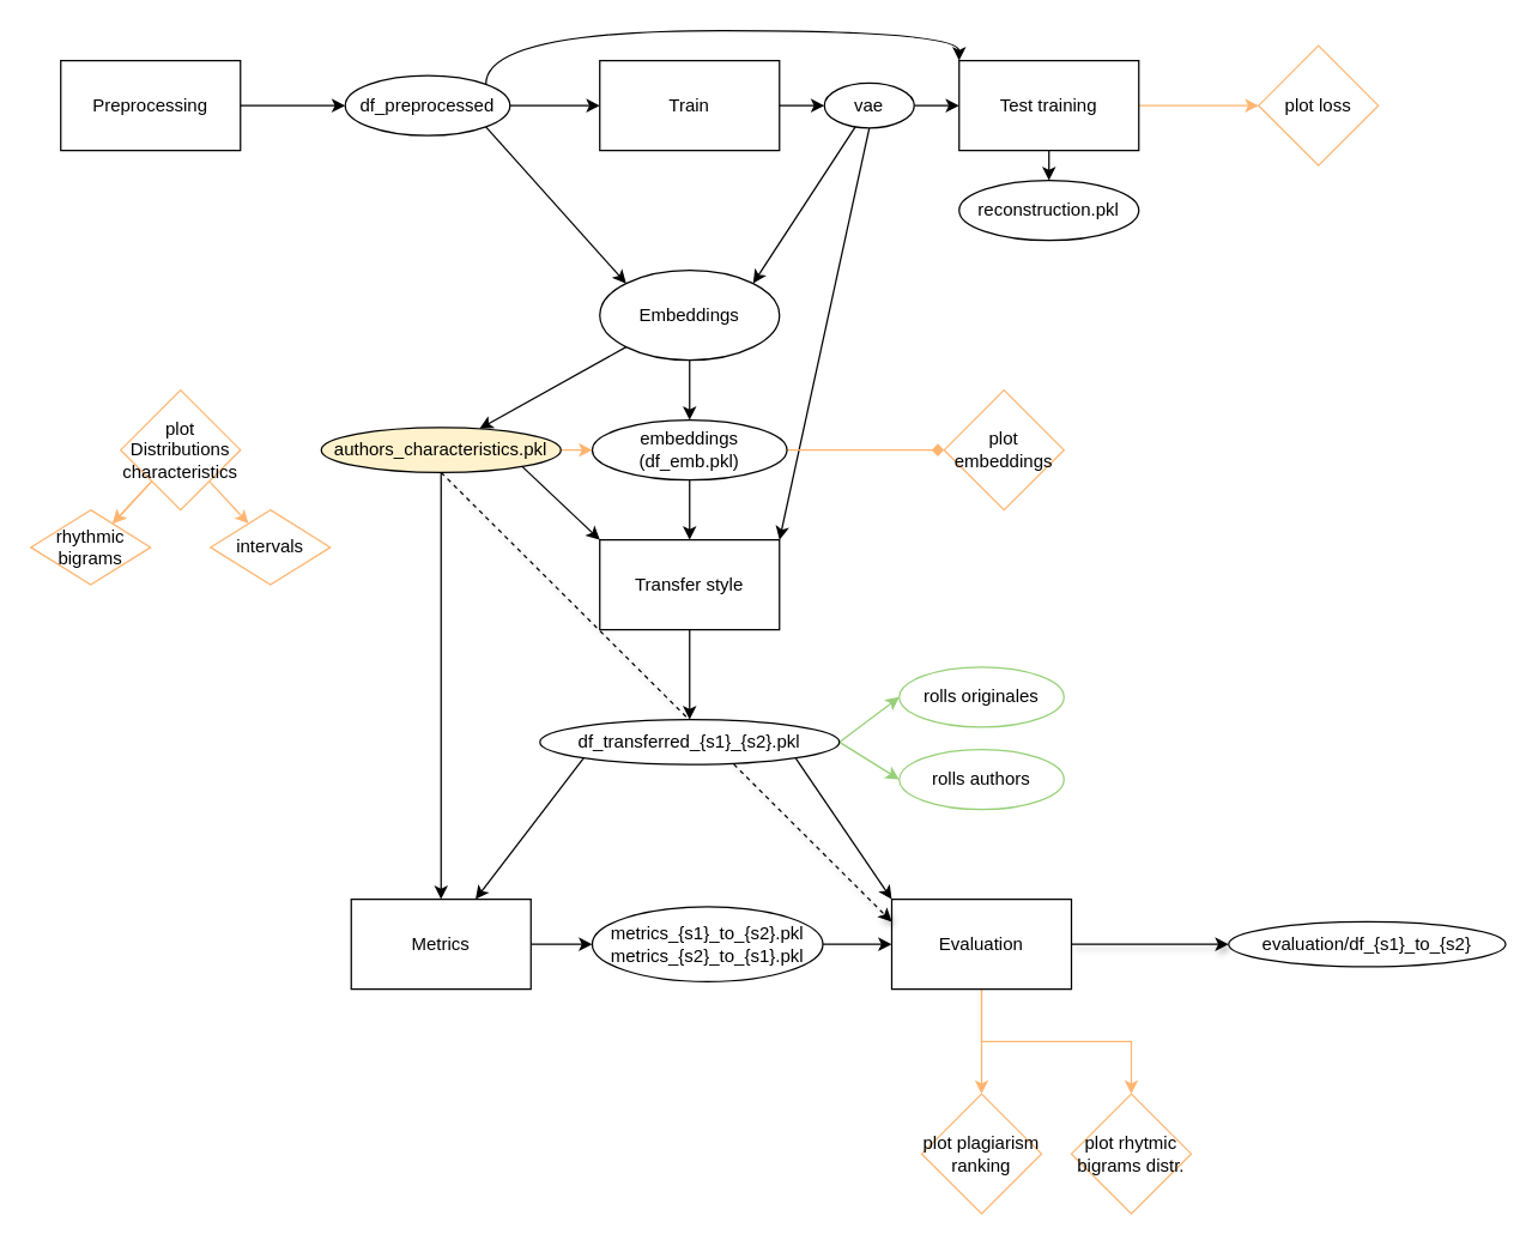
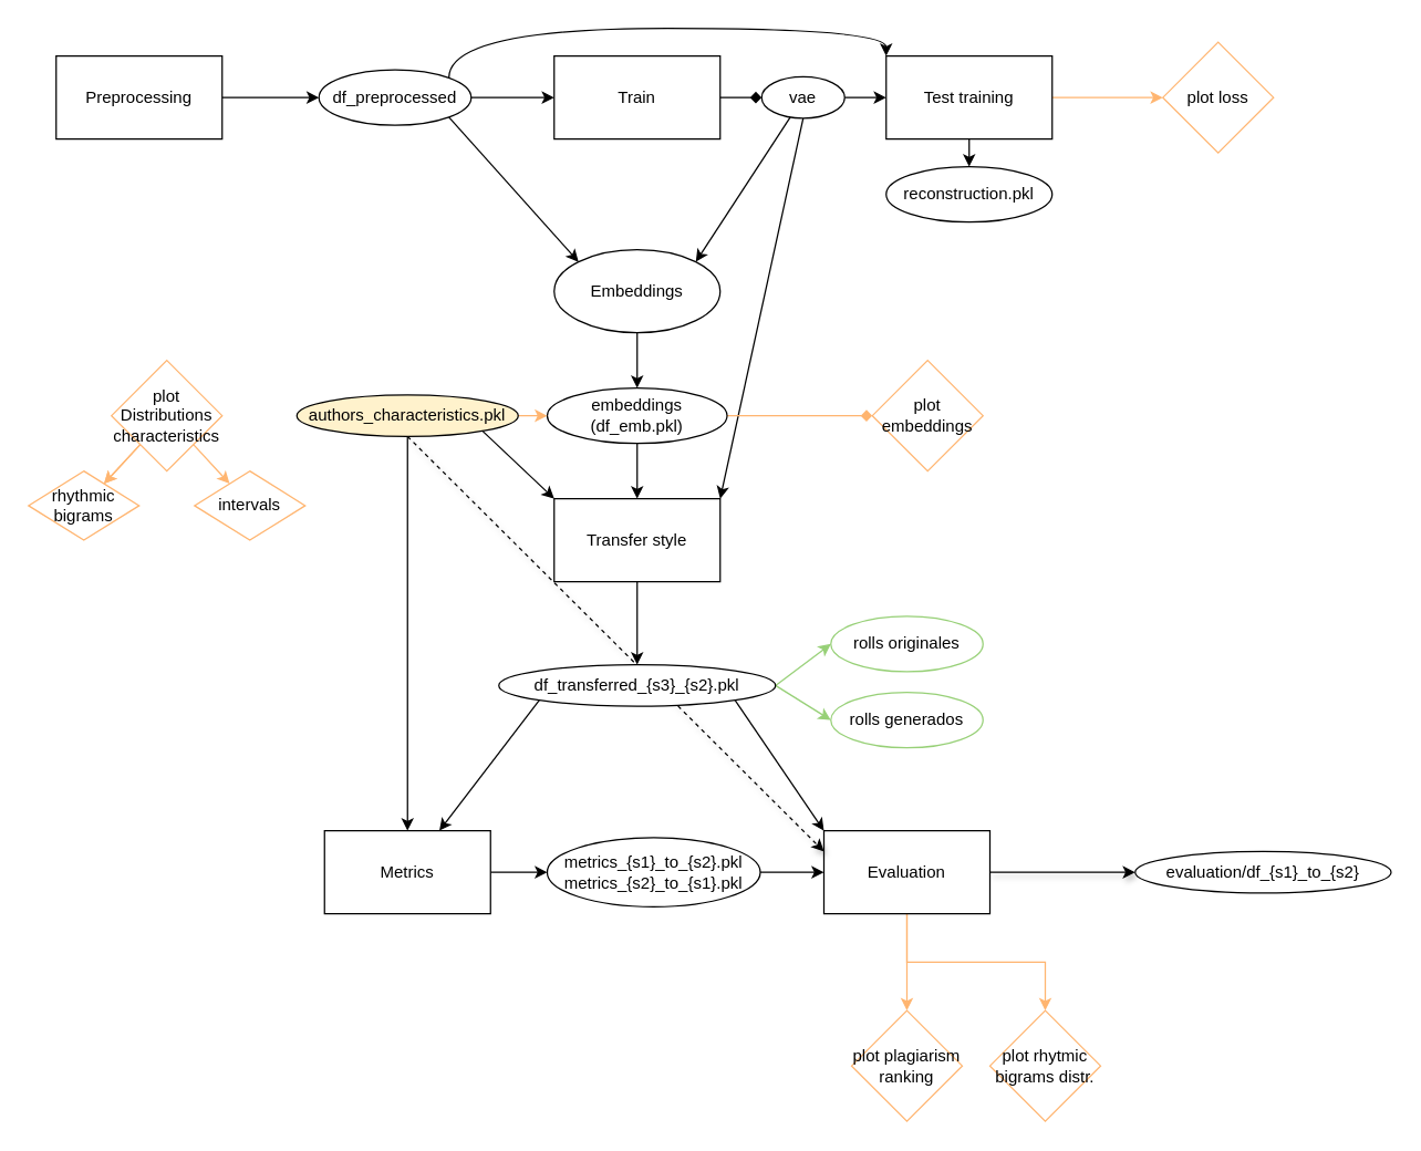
- <mxCell id="27" value="" style="edgeStyle=orthogonalEdgeStyle;rounded=0;orthogonalLoop=1;jettySize=auto;html=1;endArrow=classic;startArrow=none;startFill=0;endFill=1;" parent="1" source="5" target="26" edge="1"><mxGeometry relative="1" as="geometry"><mxPoint x="520" y="70" as="sourcePoint" /><mxPoint x="600" y="70" as="targetPoint" /></mxGeometry></mxCell>
+ <mxCell id="27" value="" style="edgeStyle=orthogonalEdgeStyle;rounded=0;orthogonalLoop=1;jettySize=auto;html=1;endArrow=diamond;startArrow=none;startFill=0;endFill=1;" parent="1" source="5" target="26" edge="1"><mxGeometry relative="1" as="geometry"><mxPoint x="520" y="70" as="sourcePoint" /><mxPoint x="600" y="70" as="targetPoint" /></mxGeometry></mxCell>
- <mxCell id="10" style="edgeStyle=none;rounded=0;orthogonalLoop=1;jettySize=auto;html=1;exitX=0;exitY=1;exitDx=0;exitDy=0;" parent="1" source="11" target="37" edge="1"><mxGeometry relative="1" as="geometry" /></mxCell>
- <mxCell id="42" value="df_transferred_{s1}_{s2}.pkl" style="ellipse;whiteSpace=wrap;html=1;rounded=0;" parent="1" vertex="1"><mxGeometry x="360" y="480" width="200" height="30" as="geometry" /></mxCell>
+ <mxCell id="42" value="df_transferred_{s3}_{s2}.pkl" style="ellipse;whiteSpace=wrap;html=1;rounded=0;" parent="1" vertex="1"><mxGeometry x="360" y="480" width="200" height="30" as="geometry" /></mxCell>
- <mxCell id="30" value="rolls authors" style="ellipse;whiteSpace=wrap;html=1;strokeColor=#97D077;" parent="1" vertex="1"><mxGeometry x="600" y="500" width="110" height="40" as="geometry" /></mxCell>
+ <mxCell id="30" value="rolls generados" style="ellipse;whiteSpace=wrap;html=1;strokeColor=#97D077;" parent="1" vertex="1"><mxGeometry x="600" y="500" width="110" height="40" as="geometry" /></mxCell>
